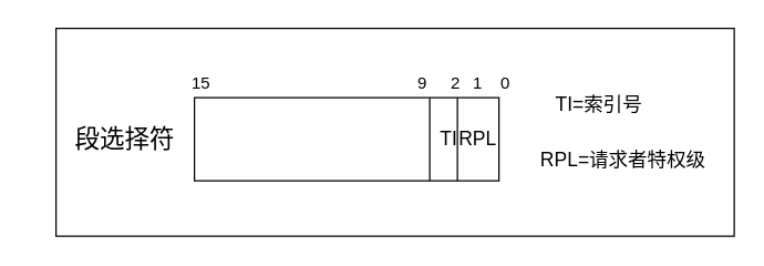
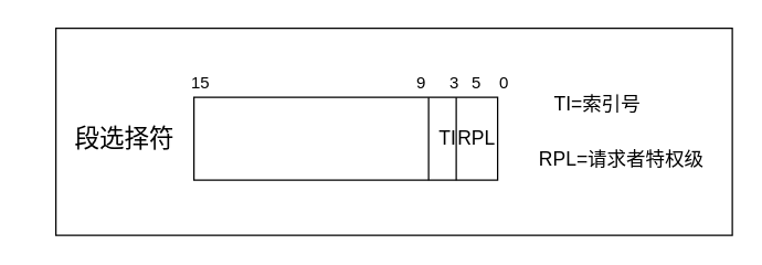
- <mxCell id="10" value="2" style="text;strokeColor=none;align=center;fillColor=none;html=1;verticalAlign=middle;whiteSpace=wrap;rounded=0;" vertex="1" parent="1"><mxGeometry x="314" y="50" width="30" height="20" as="geometry" /></mxCell>
+ <mxCell id="10" value="3" style="text;strokeColor=none;align=center;fillColor=none;html=1;verticalAlign=middle;whiteSpace=wrap;rounded=0;" vertex="1" parent="1"><mxGeometry x="314" y="50" width="30" height="20" as="geometry" /></mxCell>
- <mxCell id="9" value="1" style="text;strokeColor=none;align=center;fillColor=none;html=1;verticalAlign=middle;whiteSpace=wrap;rounded=0;" vertex="1" parent="1"><mxGeometry x="330" y="50" width="30" height="20" as="geometry" /></mxCell>
+ <mxCell id="9" value="5" style="text;strokeColor=none;align=center;fillColor=none;html=1;verticalAlign=middle;whiteSpace=wrap;rounded=0;" vertex="1" parent="1"><mxGeometry x="330" y="50" width="30" height="20" as="geometry" /></mxCell>
